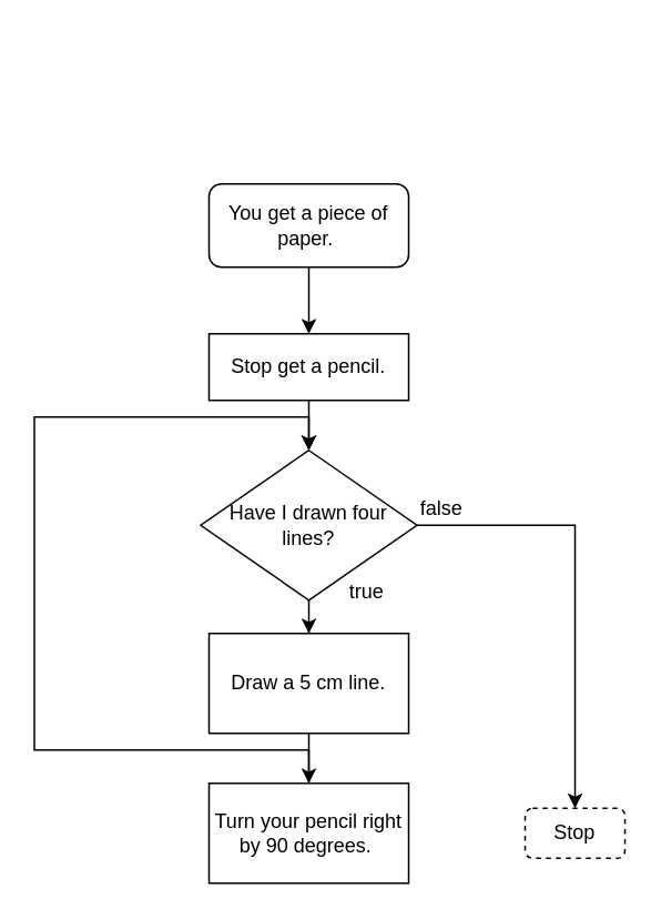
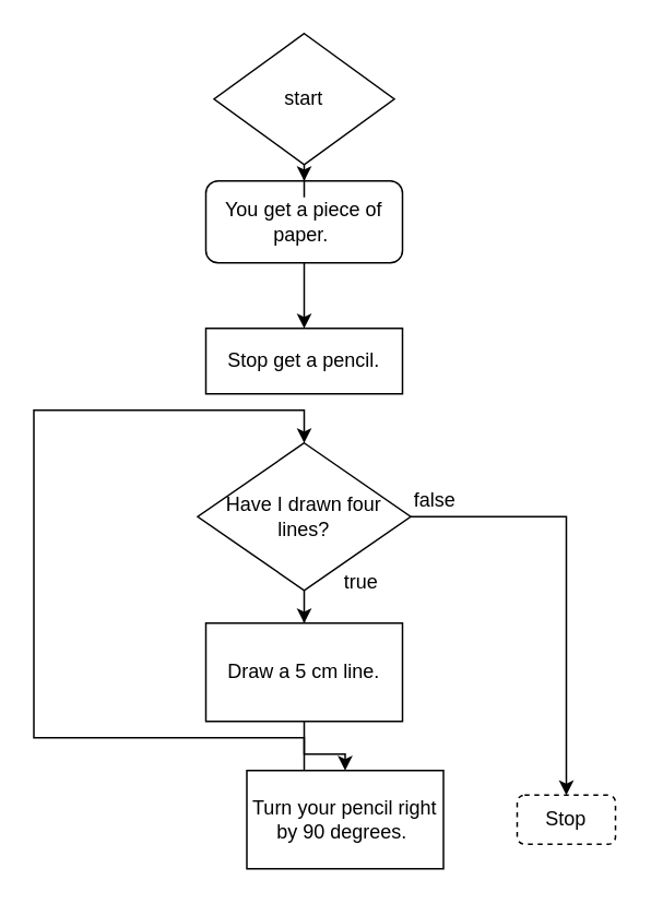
+ <mxCell id="17" value="start" style="rhombus;whiteSpace=wrap;html=1;" vertex="1" parent="1"><mxGeometry x="130" y="20" width="110" height="80" as="geometry" /></mxCell>
+ <mxCell id="16" style="edgeStyle=orthogonalEdgeStyle;rounded=0;orthogonalLoop=1;jettySize=auto;html=1;" edge="1" parent="1" source="17" target="3"><mxGeometry relative="1" as="geometry" /></mxCell>
- <mxCell id="4" style="edgeStyle=orthogonalEdgeStyle;rounded=0;orthogonalLoop=1;jettySize=auto;html=1;" parent="1" source="5" target="8" edge="1"><mxGeometry relative="1" as="geometry" /></mxCell>
- <mxCell id="12" value="Turn your pencil right by 90 degrees.&amp;nbsp;" style="rounded=0;whiteSpace=wrap;html=1;" parent="1" vertex="1"><mxGeometry x="125" y="470" width="120" height="60" as="geometry" /></mxCell>
+ <mxCell id="12" value="Turn your pencil right by 90 degrees.&amp;nbsp;" style="rounded=0;whiteSpace=wrap;html=1;" parent="1" vertex="1"><mxGeometry x="150" y="470" width="120" height="60" as="geometry" /></mxCell>
